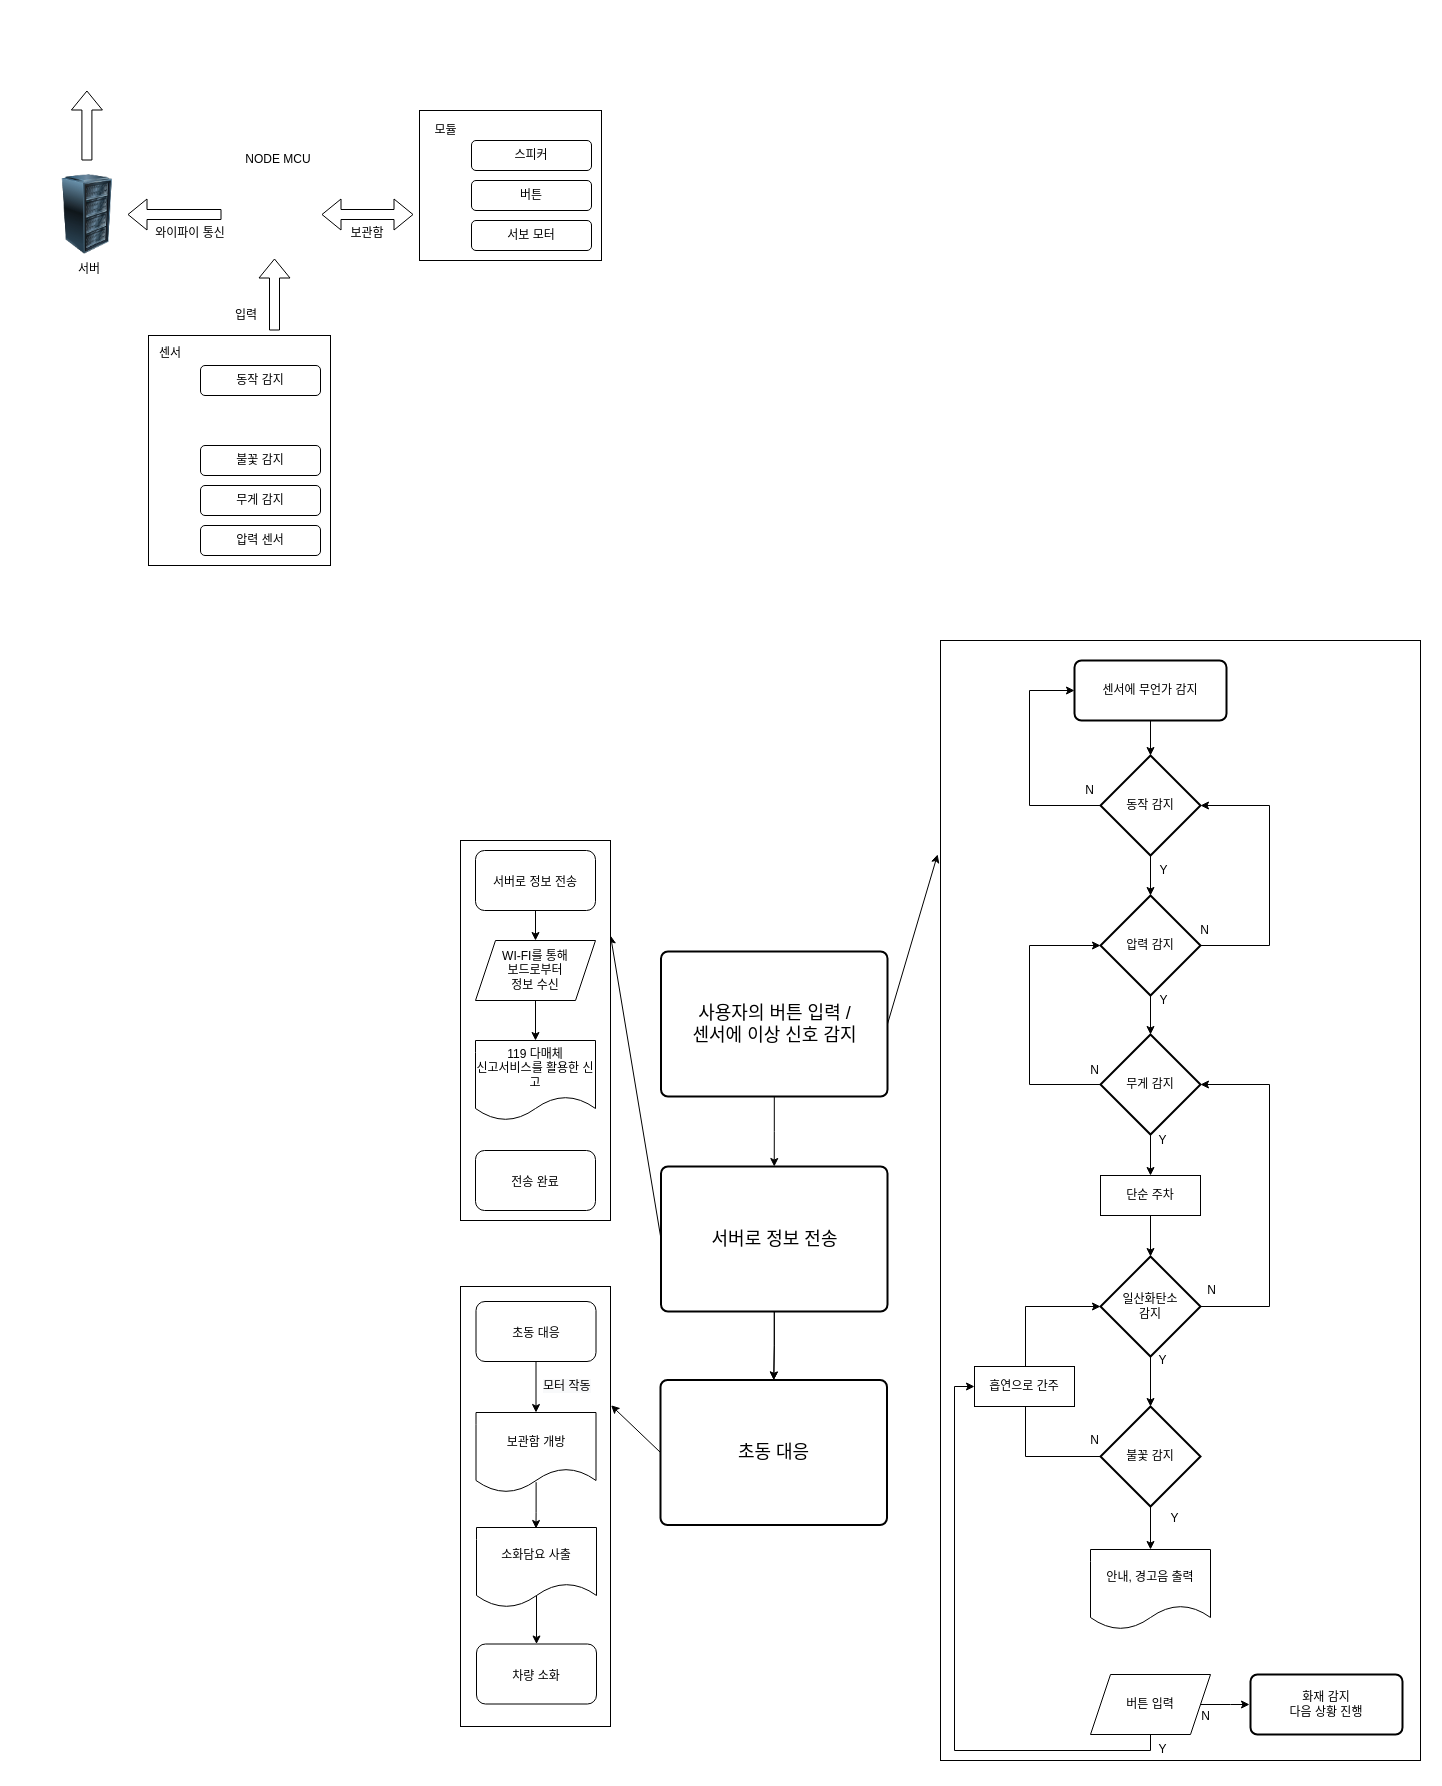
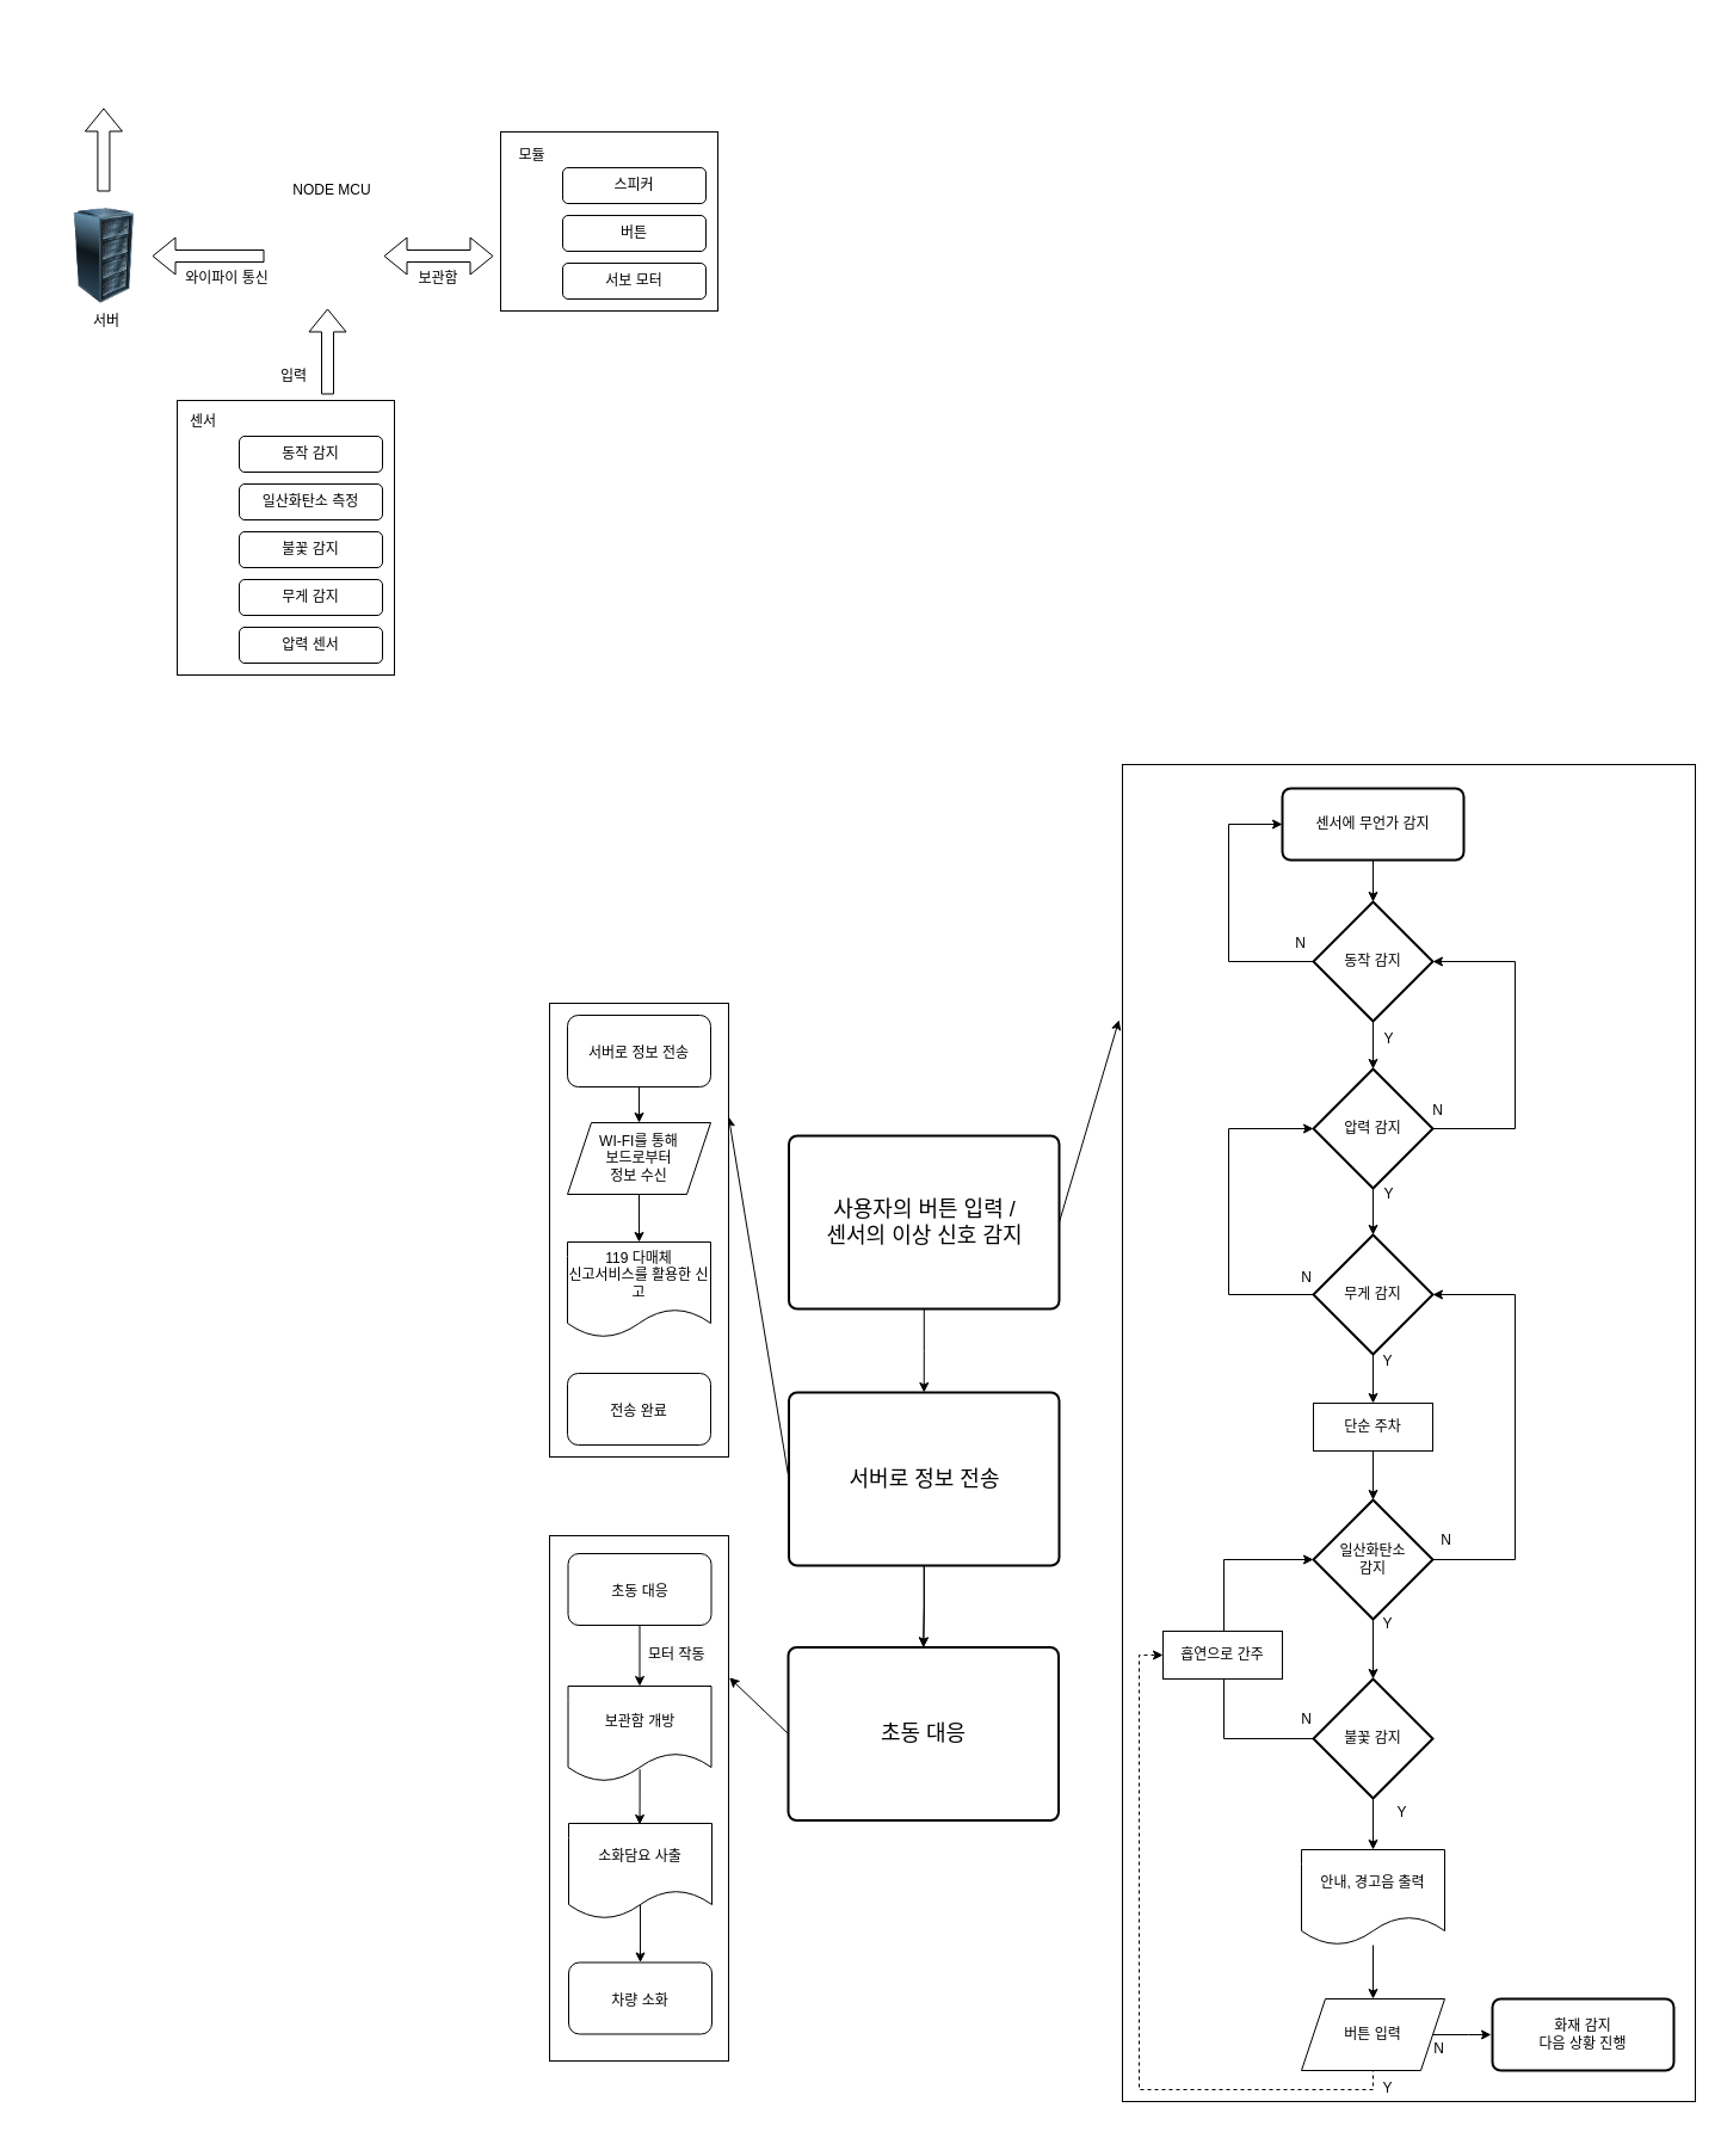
+ <mxCell id="9" value="일산화탄소 측정" style="rounded=1;whiteSpace=wrap;html=1;" parent="1" vertex="1"><mxGeometry x="200" y="405" width="120" height="30" as="geometry" /></mxCell>
- <mxCell id="48" value="&lt;span style=&quot;font-size: 18px;&quot;&gt;사용자의 버튼 입력 /&lt;br&gt;센서에 이상 신호 감지&lt;/span&gt;" style="rounded=1;whiteSpace=wrap;html=1;absoluteArcSize=1;arcSize=14;strokeWidth=2;" parent="1" vertex="1"><mxGeometry x="660.5" y="951" width="226.5" height="145" as="geometry" /></mxCell>
+ <mxCell id="48" value="&lt;span style=&quot;font-size: 18px;&quot;&gt;사용자의 버튼 입력 /&lt;br&gt;센서의 이상 신호 감지&lt;/span&gt;" style="rounded=1;whiteSpace=wrap;html=1;absoluteArcSize=1;arcSize=14;strokeWidth=2;" parent="1" vertex="1"><mxGeometry x="660.5" y="951" width="226.5" height="145" as="geometry" /></mxCell>
+ <mxCell id="90" style="edgeStyle=orthogonalEdgeStyle;rounded=0;orthogonalLoop=1;jettySize=auto;html=1;entryX=0.5;entryY=0;entryDx=0;entryDy=0;" edge="1" parent="54" source="91" target="68"><mxGeometry relative="1" as="geometry" /></mxCell>
- <mxCell id="67" style="edgeStyle=orthogonalEdgeStyle;rounded=0;orthogonalLoop=1;jettySize=auto;html=1;entryX=0;entryY=0.5;entryDx=0;entryDy=0;exitX=0;exitY=0.5;exitDx=0;exitDy=0;" parent="54" source="68" target="66" edge="1"><mxGeometry relative="1" as="geometry"><Array as="points"><mxPoint x="210" y="1064" /><mxPoint x="210" y="1110" /><mxPoint x="14" y="1110" /><mxPoint x="14" y="746" /></Array></mxGeometry></mxCell>
+ <mxCell id="67" style="edgeStyle=orthogonalEdgeStyle;rounded=0;orthogonalLoop=1;jettySize=auto;html=1;entryX=0;entryY=0.5;entryDx=0;entryDy=0;exitX=0;exitY=0.5;exitDx=0;exitDy=0;dashed=1;" parent="54" source="68" target="66" edge="1"><mxGeometry relative="1" as="geometry"><Array as="points"><mxPoint x="210" y="1064" /><mxPoint x="210" y="1110" /><mxPoint x="14" y="1110" /><mxPoint x="14" y="746" /></Array></mxGeometry></mxCell>
